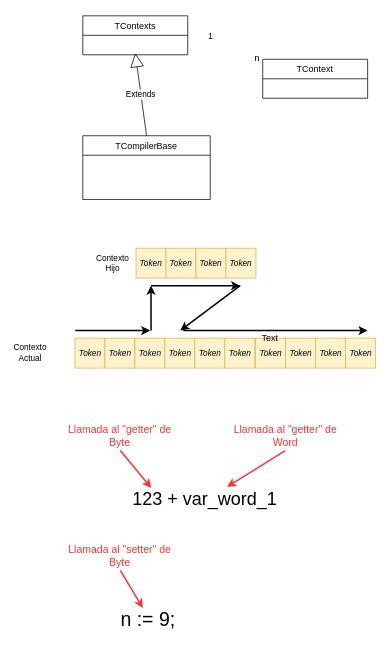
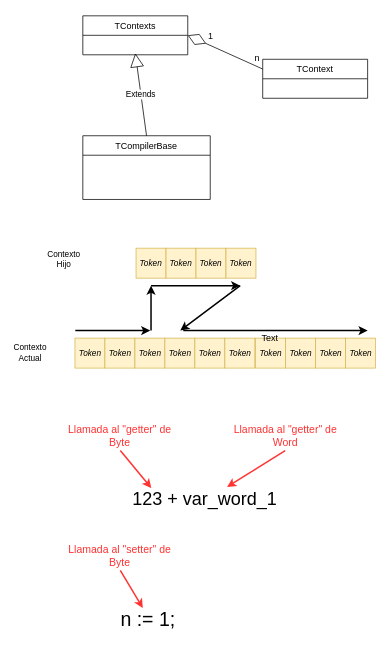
+ <mxCell id="2" value="" style="endArrow=diamondThin;endFill=0;endSize=24;html=1;entryX=1;entryY=0.5;entryDx=0;entryDy=0;exitX=0;exitY=0.25;exitDx=0;exitDy=0;" parent="1" source="3" target="4" edge="1"><mxGeometry width="160" relative="1" as="geometry"><mxPoint x="340" y="100" as="sourcePoint" /><mxPoint x="250" y="85" as="targetPoint" /></mxGeometry></mxCell>
- <mxCell id="21" value="Contexto Hijo" style="text;html=1;strokeColor=none;fillColor=none;align=center;verticalAlign=middle;whiteSpace=wrap;rounded=0;fontSize=11;" parent="1" vertex="1"><mxGeometry x="130" y="340" width="40" height="20" as="geometry" /></mxCell>
+ <mxCell id="21" value="Contexto Hijo" style="text;html=1;strokeColor=none;fillColor=none;align=center;verticalAlign=middle;whiteSpace=wrap;rounded=0;fontSize=11;" parent="1" vertex="1"><mxGeometry x="65" y="335" width="40" height="20" as="geometry" /></mxCell>
- <mxCell id="36" value="&amp;nbsp; n :=&amp;nbsp;9;" style="text;html=1;strokeColor=none;fillColor=none;align=center;verticalAlign=middle;whiteSpace=wrap;rounded=0;fontSize=26;" parent="1" vertex="1"><mxGeometry x="130" y="810" width="120" height="30" as="geometry" /></mxCell>
+ <mxCell id="36" value="&amp;nbsp; n :=&amp;nbsp;1;" style="text;html=1;strokeColor=none;fillColor=none;align=center;verticalAlign=middle;whiteSpace=wrap;rounded=0;fontSize=26;" parent="1" vertex="1"><mxGeometry x="130" y="810" width="120" height="30" as="geometry" /></mxCell>
